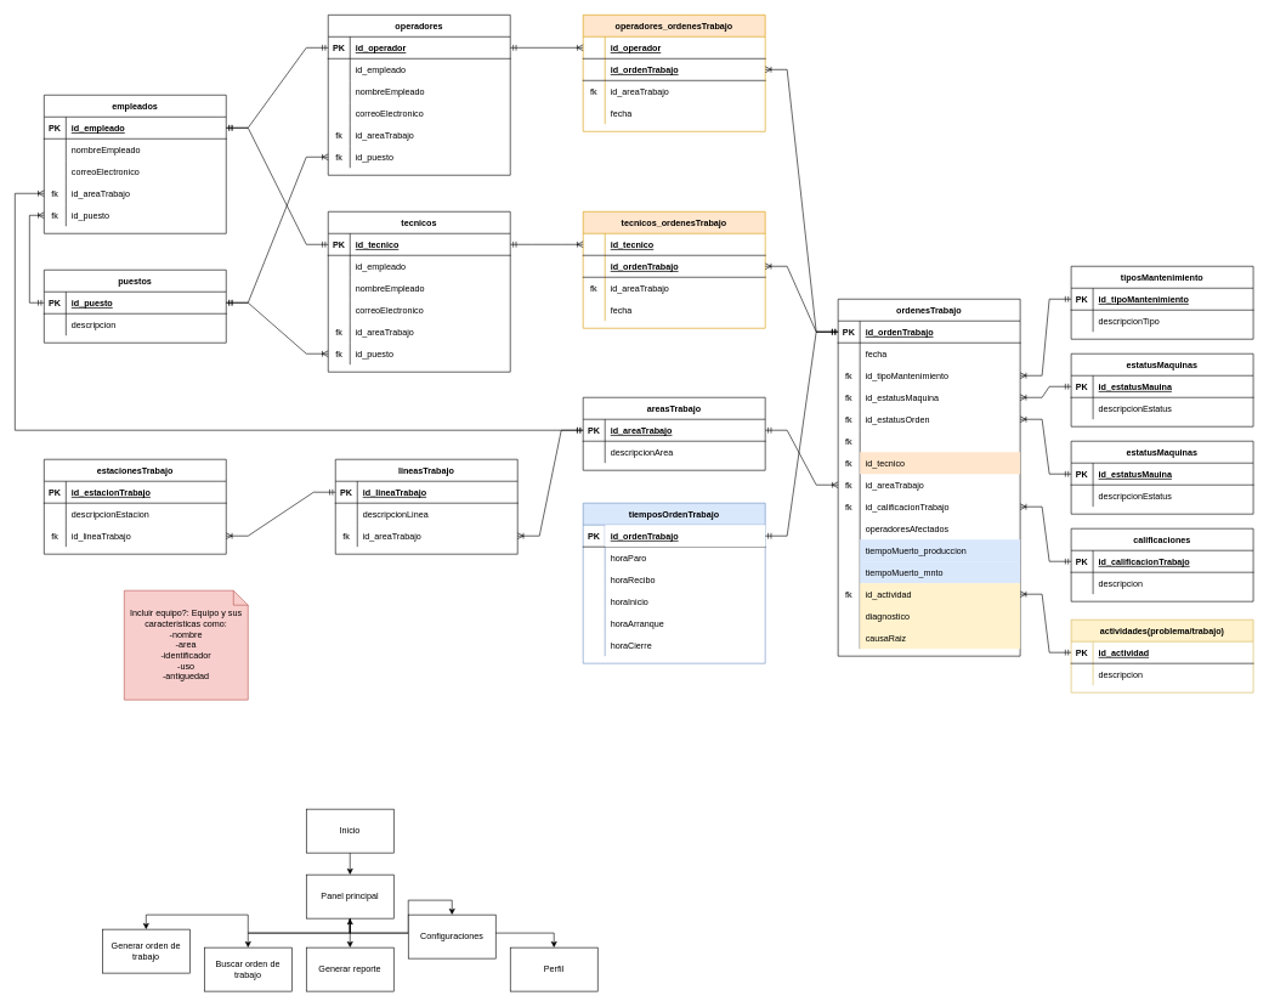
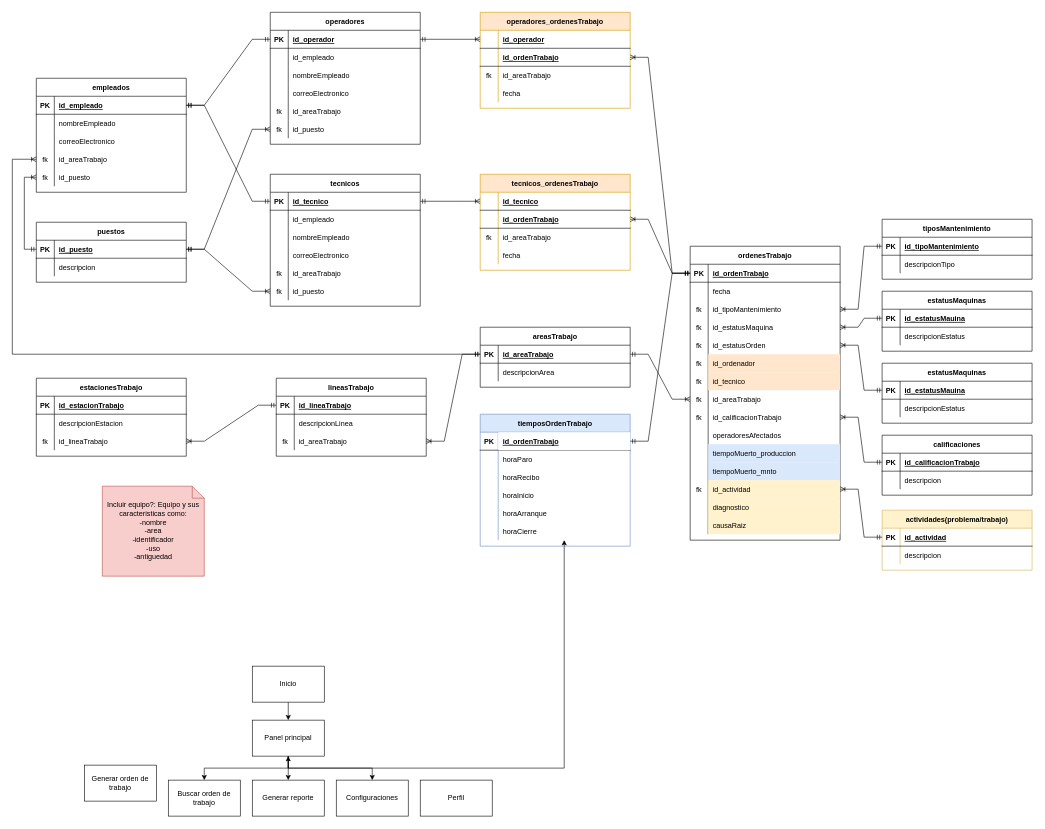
+ <mxCell id="34" value="id_ordenador" style="shape=partialRectangle;overflow=hidden;connectable=0;fillColor=#ffe6cc;top=0;left=0;bottom=0;right=0;align=left;spacingLeft=6;strokeColor=#d79b00;" parent="32" vertex="1"><mxGeometry x="30" width="220" height="30" as="geometry"><mxRectangle width="220" height="30" as="alternateBounds" /></mxGeometry></mxCell>
- <mxCell id="238" style="edgeStyle=orthogonalEdgeStyle;rounded=0;orthogonalLoop=1;jettySize=auto;html=1;exitX=0.5;exitY=1;exitDx=0;exitDy=0;entryX=0.5;entryY=0;entryDx=0;entryDy=0;" edge="1" parent="1" source="242" target="243"><mxGeometry relative="1" as="geometry" /></mxCell>
+ <mxCell id="238" style="edgeStyle=orthogonalEdgeStyle;rounded=0;orthogonalLoop=1;jettySize=auto;html=1;exitX=0.5;exitY=1;exitDx=0;exitDy=0;" edge="1" parent="1" source="242" target="152"><mxGeometry relative="1" as="geometry" /></mxCell>
- <mxCell id="247" value="Configuraciones" style="rounded=0;whiteSpace=wrap;html=1;" vertex="1" parent="1"><mxGeometry x="560" y="1255" width="120" height="60" as="geometry" /></mxCell>
+ <mxCell id="247" value="Configuraciones" style="rounded=0;whiteSpace=wrap;html=1;" vertex="1" parent="1"><mxGeometry x="560" y="1300" width="120" height="60" as="geometry" /></mxCell>
- <mxCell id="241" style="edgeStyle=orthogonalEdgeStyle;rounded=0;orthogonalLoop=1;jettySize=auto;html=1;exitX=0.5;exitY=1;exitDx=0;exitDy=0;" edge="1" parent="1" source="242" target="248"><mxGeometry relative="1" as="geometry" /></mxCell>
